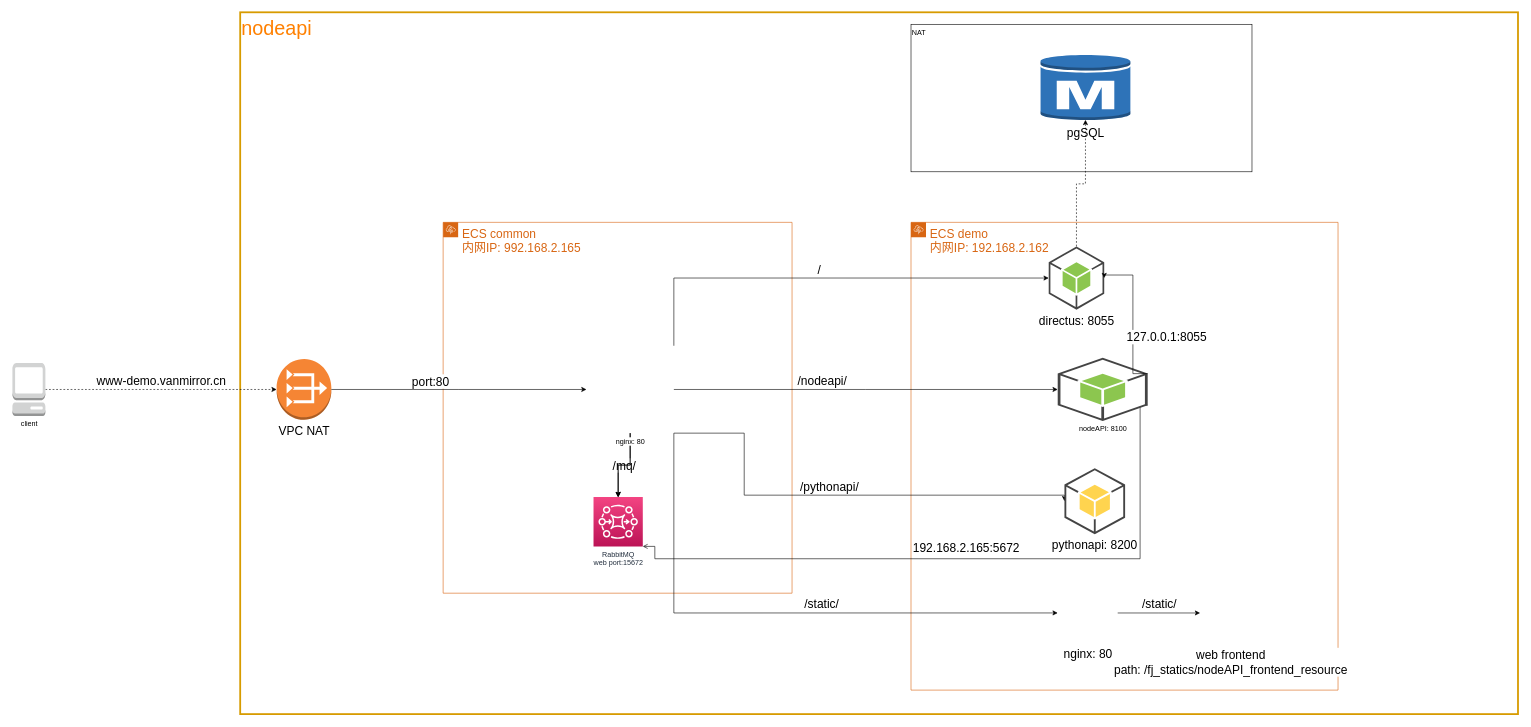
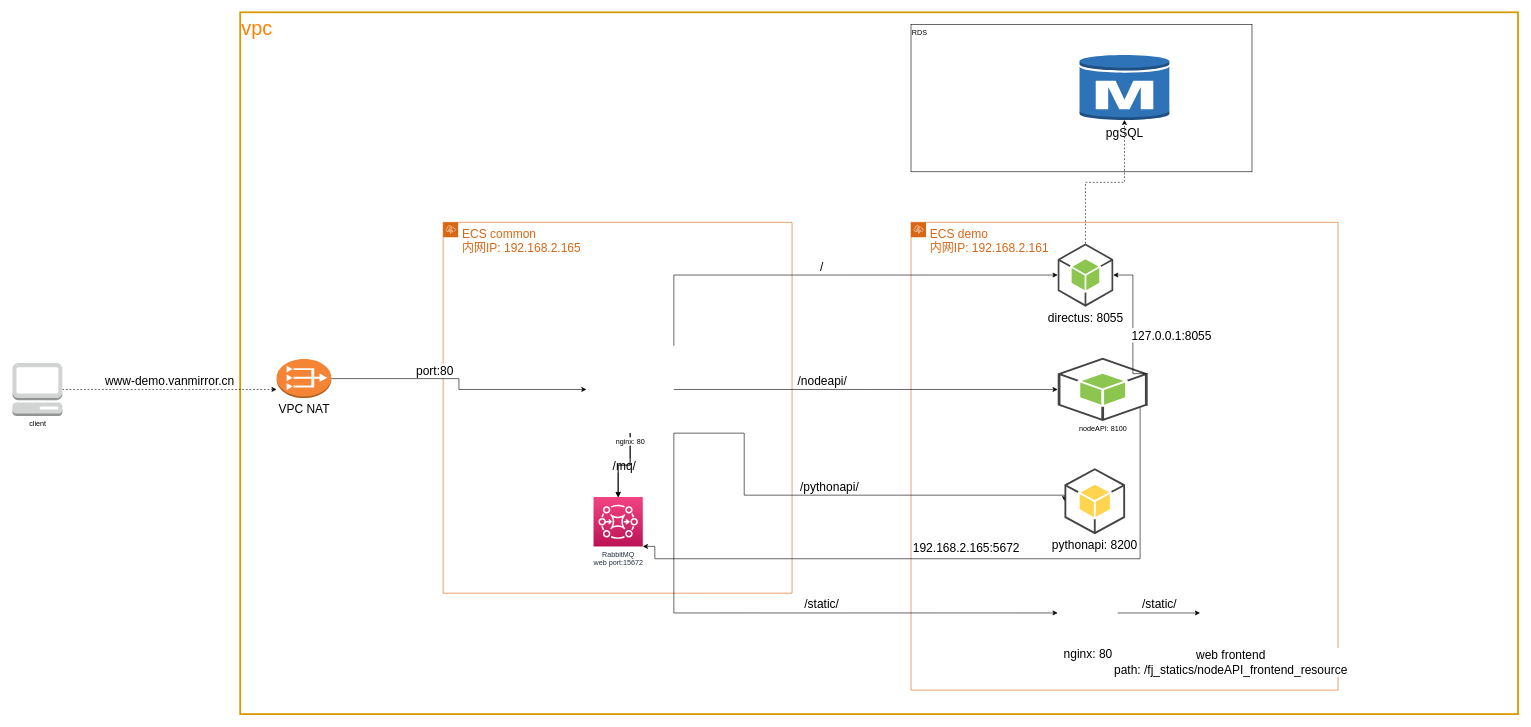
- <mxCell id="2" value="&lt;font style=&quot;font-size: 33px&quot; color=&quot;#ff8000&quot;&gt;nodeapi&lt;/font&gt;" style="rounded=0;whiteSpace=wrap;html=1;fontSize=20;verticalAlign=top;strokeColor=#d79b00;fillColor=none;align=left;strokeWidth=3;" vertex="1" parent="1"><mxGeometry x="399.75" y="20" width="2130.25" height="1170" as="geometry" /></mxCell>
+ <mxCell id="2" value="&lt;font style=&quot;font-size: 33px&quot; color=&quot;#ff8000&quot;&gt;vpc&lt;/font&gt;" style="rounded=0;whiteSpace=wrap;html=1;fontSize=20;verticalAlign=top;strokeColor=#d79b00;fillColor=none;align=left;strokeWidth=3;" vertex="1" parent="1"><mxGeometry x="399.75" y="20" width="2130.25" height="1170" as="geometry" /></mxCell>
- <mxCell id="4" value="NAT" style="rounded=0;whiteSpace=wrap;html=1;fontFamily=Helvetica;fillColor=none;align=left;verticalAlign=top;horizontal=1;" vertex="1" parent="1"><mxGeometry x="1518.08" y="40" width="568.452" height="245.893" as="geometry" /></mxCell>
+ <mxCell id="4" value="RDS" style="rounded=0;whiteSpace=wrap;html=1;fontFamily=Helvetica;fillColor=none;align=left;verticalAlign=top;horizontal=1;" vertex="1" parent="1"><mxGeometry x="1518.08" y="40" width="568.452" height="245.893" as="geometry" /></mxCell>
- <mxCell id="25" value="&lt;font style=&quot;font-size: 20px&quot;&gt;pgSQL&lt;/font&gt;" style="outlineConnect=0;dashed=0;verticalLabelPosition=bottom;verticalAlign=top;align=center;html=1;shape=mxgraph.aws3.rds_db_instance;fillColor=#2E73B8;gradientColor=none;fontFamily=Helvetica;" vertex="1" parent="1"><mxGeometry x="1734.065" y="89.179" width="149.714" height="112.408" as="geometry" /></mxCell>
+ <mxCell id="25" value="&lt;font style=&quot;font-size: 20px&quot;&gt;pgSQL&lt;/font&gt;" style="outlineConnect=0;dashed=0;verticalLabelPosition=bottom;verticalAlign=top;align=center;html=1;shape=mxgraph.aws3.rds_db_instance;fillColor=#2E73B8;gradientColor=none;fontFamily=Helvetica;" vertex="1" parent="1"><mxGeometry x="1799.065" y="89.179" width="149.714" height="112.408" as="geometry" /></mxCell>
- <mxCell id="3" value="&lt;font style=&quot;font-size: 20px&quot;&gt;ECS common&lt;br&gt;内网IP: 992.168.2.165&lt;br&gt;&lt;/font&gt;" style="points=[[0,0],[0.25,0],[0.5,0],[0.75,0],[1,0],[1,0.25],[1,0.5],[1,0.75],[1,1],[0.75,1],[0.5,1],[0.25,1],[0,1],[0,0.75],[0,0.5],[0,0.25]];outlineConnect=0;gradientColor=none;html=1;whiteSpace=wrap;fontSize=12;fontStyle=0;shape=mxgraph.aws4.group;grIcon=mxgraph.aws4.group_elastic_beanstalk;strokeColor=#D86613;fillColor=none;verticalAlign=top;align=left;spacingLeft=30;fontColor=#D86613;dashed=0;" vertex="1" parent="1"><mxGeometry x="738.111" y="370.199" width="581.672" height="618.245" as="geometry" /></mxCell>
+ <mxCell id="3" value="&lt;font style=&quot;font-size: 20px&quot;&gt;ECS common&lt;br&gt;内网IP: 192.168.2.165&lt;br&gt;&lt;/font&gt;" style="points=[[0,0],[0.25,0],[0.5,0],[0.75,0],[1,0],[1,0.25],[1,0.5],[1,0.75],[1,1],[0.75,1],[0.5,1],[0.25,1],[0,1],[0,0.75],[0,0.5],[0,0.25]];outlineConnect=0;gradientColor=none;html=1;whiteSpace=wrap;fontSize=12;fontStyle=0;shape=mxgraph.aws4.group;grIcon=mxgraph.aws4.group_elastic_beanstalk;strokeColor=#D86613;fillColor=none;verticalAlign=top;align=left;spacingLeft=30;fontColor=#D86613;dashed=0;" vertex="1" parent="1"><mxGeometry x="738.111" y="370.199" width="581.672" height="618.245" as="geometry" /></mxCell>
- <mxCell id="5" value="&lt;font style=&quot;font-size: 20px&quot;&gt;ECS demo&lt;br&gt;内网IP: 192.168.2.162&lt;br&gt;&lt;/font&gt;" style="points=[[0,0],[0.25,0],[0.5,0],[0.75,0],[1,0],[1,0.25],[1,0.5],[1,0.75],[1,1],[0.75,1],[0.5,1],[0.25,1],[0,1],[0,0.75],[0,0.5],[0,0.25]];outlineConnect=0;gradientColor=none;html=1;whiteSpace=wrap;fontSize=12;fontStyle=0;shape=mxgraph.aws4.group;grIcon=mxgraph.aws4.group_elastic_beanstalk;strokeColor=#D86613;fillColor=none;verticalAlign=top;align=left;spacingLeft=30;fontColor=#D86613;dashed=0;" vertex="1" parent="1"><mxGeometry x="1518.08" y="370.2" width="711.92" height="779.8" as="geometry" /></mxCell>
+ <mxCell id="5" value="&lt;font style=&quot;font-size: 20px&quot;&gt;ECS demo&lt;br&gt;内网IP: 192.168.2.161&lt;br&gt;&lt;/font&gt;" style="points=[[0,0],[0.25,0],[0.5,0],[0.75,0],[1,0],[1,0.25],[1,0.5],[1,0.75],[1,1],[0.75,1],[0.5,1],[0.25,1],[0,1],[0,0.75],[0,0.5],[0,0.25]];outlineConnect=0;gradientColor=none;html=1;whiteSpace=wrap;fontSize=12;fontStyle=0;shape=mxgraph.aws4.group;grIcon=mxgraph.aws4.group_elastic_beanstalk;strokeColor=#D86613;fillColor=none;verticalAlign=top;align=left;spacingLeft=30;fontColor=#D86613;dashed=0;" vertex="1" parent="1"><mxGeometry x="1518.08" y="370.2" width="711.92" height="779.8" as="geometry" /></mxCell>
- <mxCell id="22" value="&lt;font style=&quot;font-size: 20px&quot;&gt;directus: 8055&lt;/font&gt;" style="outlineConnect=0;dashed=0;verticalLabelPosition=bottom;verticalAlign=top;align=center;html=1;shape=mxgraph.aws3.android;fillColor=#8CC64F;gradientColor=none;" vertex="1" parent="1"><mxGeometry x="1747.646" y="410.327" width="92.539" height="105.383" as="geometry" /></mxCell>
+ <mxCell id="22" value="&lt;font style=&quot;font-size: 20px&quot;&gt;directus: 8055&lt;/font&gt;" style="outlineConnect=0;dashed=0;verticalLabelPosition=bottom;verticalAlign=top;align=center;html=1;shape=mxgraph.aws3.android;fillColor=#8CC64F;gradientColor=none;" vertex="1" parent="1"><mxGeometry x="1762.646" y="405.327" width="92.539" height="105.383" as="geometry" /></mxCell>
- <mxCell id="8" value="client" style="outlineConnect=0;dashed=0;verticalLabelPosition=bottom;verticalAlign=top;align=center;html=1;shape=mxgraph.aws3.management_console;fillColor=#D2D3D3;gradientColor=none;" vertex="1" parent="1"><mxGeometry x="20" y="604.5" width="55" height="88.521" as="geometry" /></mxCell>
+ <mxCell id="8" value="client" style="outlineConnect=0;dashed=0;verticalLabelPosition=bottom;verticalAlign=top;align=center;html=1;shape=mxgraph.aws3.management_console;fillColor=#D2D3D3;gradientColor=none;" vertex="1" parent="1"><mxGeometry x="20" y="604.5" width="83.285" height="88.521" as="geometry" /></mxCell>
- <mxCell id="6" value="&lt;font style=&quot;font-size: 20px&quot;&gt;VPC NAT&lt;/font&gt;" style="outlineConnect=0;dashed=0;verticalLabelPosition=bottom;verticalAlign=top;align=center;html=1;shape=mxgraph.aws3.vpc_nat_gateway;fillColor=#F58534;gradientColor=none;" vertex="1" parent="1"><mxGeometry x="460.495" y="598.177" width="91.217" height="101.167" as="geometry" /></mxCell>
+ <mxCell id="6" value="&lt;font style=&quot;font-size: 20px&quot;&gt;VPC NAT&lt;/font&gt;" style="outlineConnect=0;dashed=0;verticalLabelPosition=bottom;verticalAlign=top;align=center;html=1;shape=mxgraph.aws3.vpc_nat_gateway;fillColor=#F58534;gradientColor=none;" vertex="1" parent="1"><mxGeometry x="460.495" y="598.177" width="91.217" height="65" as="geometry" /></mxCell>
- <mxCell id="19" value="&lt;span style=&quot;font-size: 20px&quot;&gt;192.168.2.165:5672&lt;/span&gt;" style="edgeStyle=orthogonalEdgeStyle;rounded=0;orthogonalLoop=1;jettySize=auto;html=1;entryX=1;entryY=1;entryDx=0;entryDy=0;entryPerimeter=0;fontSize=33;align=center;verticalAlign=bottom;exitX=1;exitY=0.75;exitDx=0;exitDy=0;exitPerimeter=0;endArrow=open;" edge="1" parent="1" source="20" target="9"><mxGeometry relative="1" as="geometry"><Array as="points"><mxPoint x="1900" y="675" /><mxPoint x="1900" y="931" /><mxPoint x="1091" y="931" /></Array></mxGeometry></mxCell>
+ <mxCell id="19" value="&lt;span style=&quot;font-size: 20px&quot;&gt;192.168.2.165:5672&lt;/span&gt;" style="edgeStyle=orthogonalEdgeStyle;rounded=0;orthogonalLoop=1;jettySize=auto;html=1;entryX=1;entryY=1;entryDx=0;entryDy=0;entryPerimeter=0;fontSize=33;align=center;verticalAlign=bottom;exitX=1;exitY=0.75;exitDx=0;exitDy=0;exitPerimeter=0;" edge="1" parent="1" source="20" target="9"><mxGeometry relative="1" as="geometry"><Array as="points"><mxPoint x="1900" y="675" /><mxPoint x="1900" y="931" /><mxPoint x="1091" y="931" /></Array></mxGeometry></mxCell>
